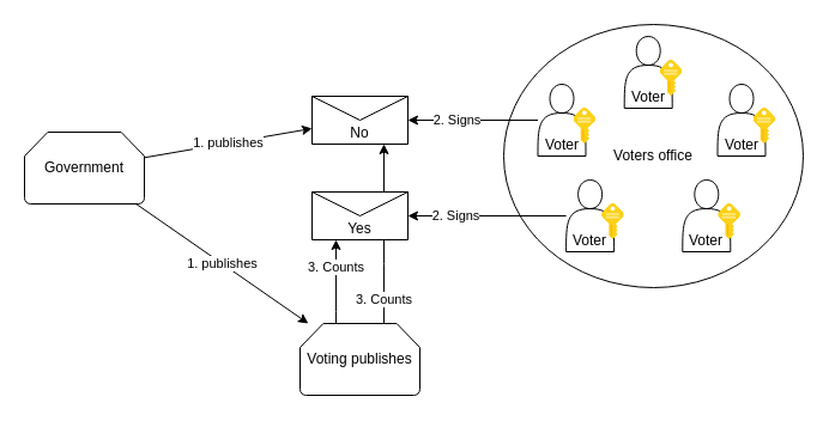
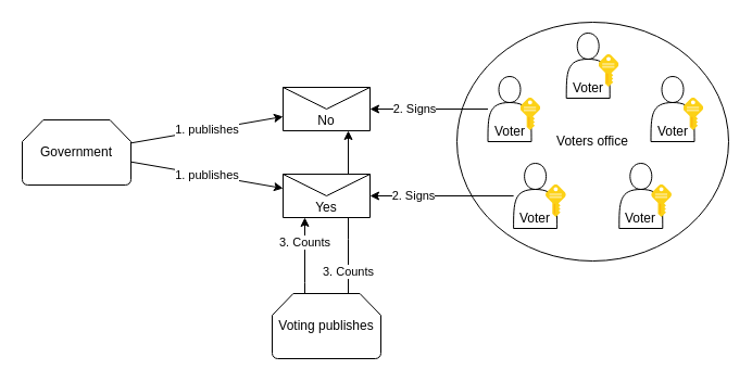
- <mxCell id="5" value="1. publishes" style="edgeStyle=none;rounded=0;orthogonalLoop=1;jettySize=auto;html=1;" edge="1" parent="1" source="6" target="27"><mxGeometry relative="1" as="geometry"><mxPoint x="266.364" y="280" as="targetPoint" /></mxGeometry></mxCell>
+ <mxCell id="5" value="1. publishes" style="edgeStyle=none;rounded=0;orthogonalLoop=1;jettySize=auto;html=1;" edge="1" parent="1" source="6" target="7"><mxGeometry relative="1" as="geometry"><mxPoint x="266.364" y="280" as="targetPoint" /></mxGeometry></mxCell>
